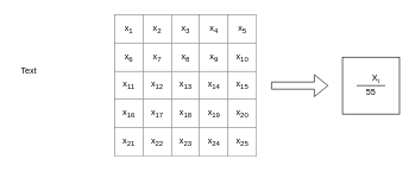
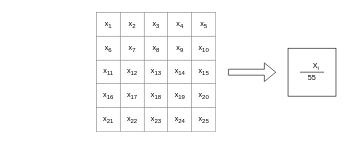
- <mxCell id="8" value="Text" style="text;html=1;strokeColor=none;fillColor=none;align=center;verticalAlign=middle;whiteSpace=wrap;rounded=0;" vertex="1" parent="1"><mxGeometry x="20" y="90" width="40" height="20" as="geometry" /></mxCell>
